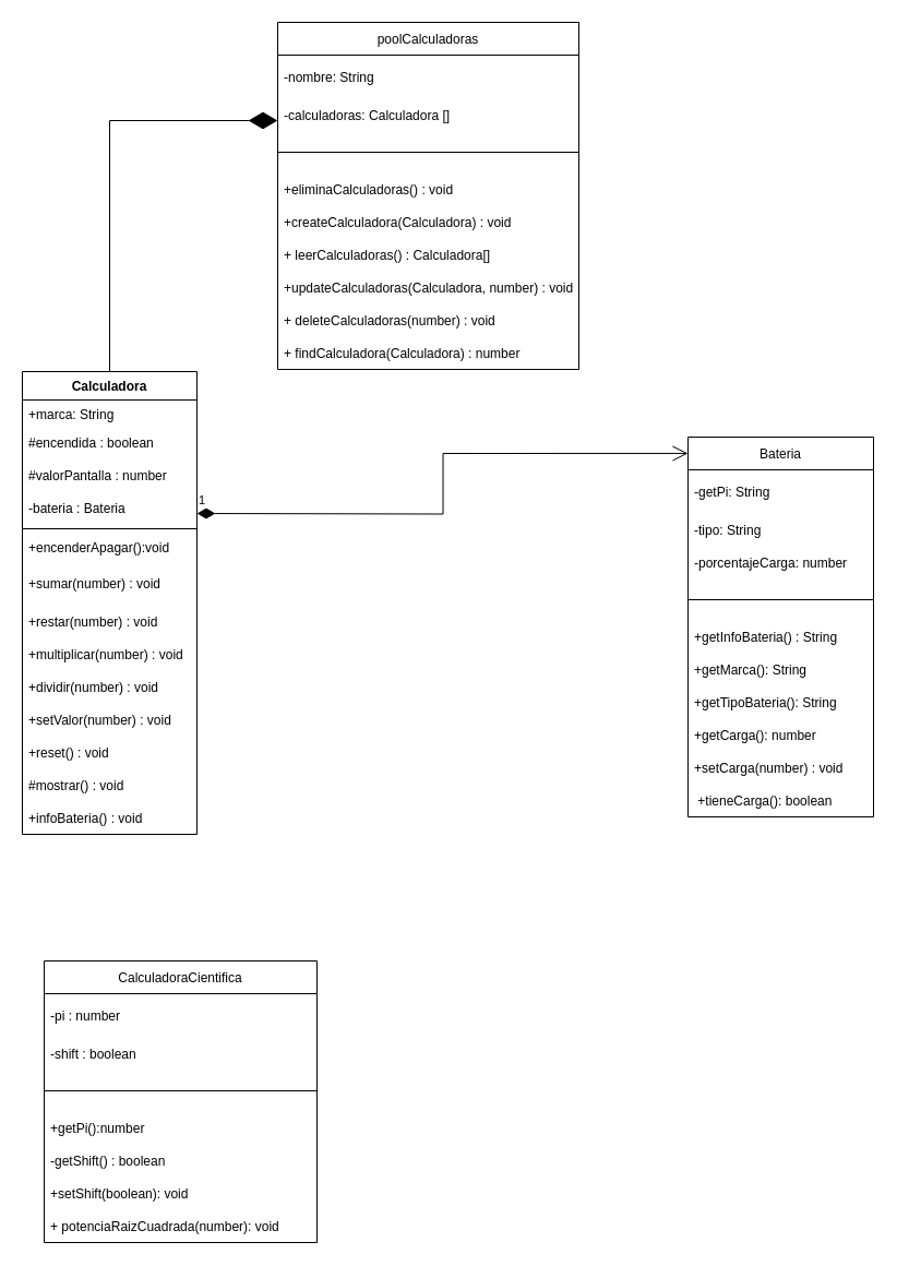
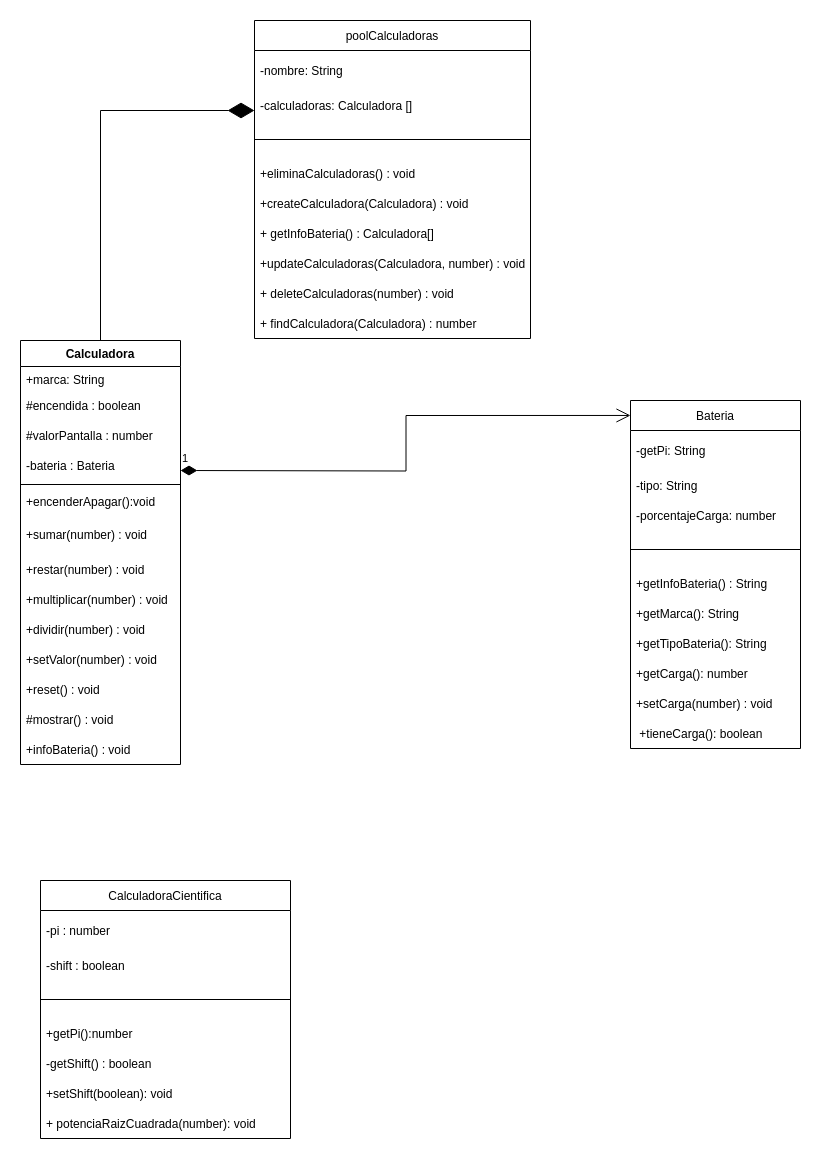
- <mxCell id="42" value="+ leerCalculadoras() : Calculadora[]" style="text;strokeColor=none;fillColor=none;align=left;verticalAlign=middle;spacingLeft=4;spacingRight=4;overflow=hidden;points=[[0,0.5],[1,0.5]];portConstraint=eastwest;rotatable=0;" parent="36" vertex="1"><mxGeometry y="198" width="276" height="30" as="geometry" /></mxCell>
+ <mxCell id="42" value="+ getInfoBateria() : Calculadora[]" style="text;strokeColor=none;fillColor=none;align=left;verticalAlign=middle;spacingLeft=4;spacingRight=4;overflow=hidden;points=[[0,0.5],[1,0.5]];portConstraint=eastwest;rotatable=0;" parent="36" vertex="1"><mxGeometry y="198" width="276" height="30" as="geometry" /></mxCell>
